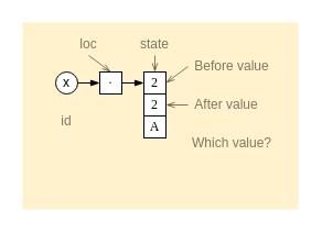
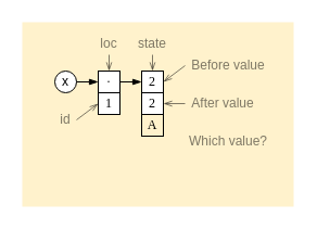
- <mxCell id="18" value="loc" style="text;html=1;strokeColor=none;fillColor=none;align=center;verticalAlign=middle;whiteSpace=wrap;rounded=0;textOpacity=50;" parent="1" vertex="1"><mxGeometry x="60" y="30" width="40" height="20" as="geometry" /></mxCell>
+ <mxCell id="18" value="loc" style="text;html=1;strokeColor=none;fillColor=none;align=center;verticalAlign=middle;whiteSpace=wrap;rounded=0;textOpacity=50;" parent="1" vertex="1"><mxGeometry x="80" y="30" width="40" height="20" as="geometry" /></mxCell>
+ <mxCell id="7" value="1" style="rounded=0;whiteSpace=wrap;html=1;fontFamily=Verdana;" parent="1" vertex="1"><mxGeometry x="90" y="85" width="20" height="20" as="geometry" /></mxCell>
+ <mxCell id="12" value="" style="endArrow=openThin;html=1;rounded=0;entryX=0;entryY=0.5;entryDx=0;entryDy=0;exitX=1;exitY=0.5;exitDx=0;exitDy=0;endFill=0;strokeOpacity=50;fillOpacity=100;" parent="1" source="11" target="7" edge="1"><mxGeometry width="50" height="50" relative="1" as="geometry"><mxPoint x="240" y="240" as="sourcePoint" /><mxPoint x="290" y="190" as="targetPoint" /></mxGeometry></mxCell>
- <mxCell id="10" value="A" style="rounded=0;whiteSpace=wrap;html=1;fontFamily=Verdana;strokeColor=#000000;" parent="1" vertex="1"><mxGeometry x="130" y="105" width="20" height="20" as="geometry" /></mxCell>
+ <mxCell id="10" value="A" style="rounded=0;whiteSpace=wrap;html=1;fontFamily=Verdana;strokeColor=#000000;fillColor=#fff2cc;" parent="1" vertex="1"><mxGeometry x="130" y="105" width="20" height="20" as="geometry" /></mxCell>
